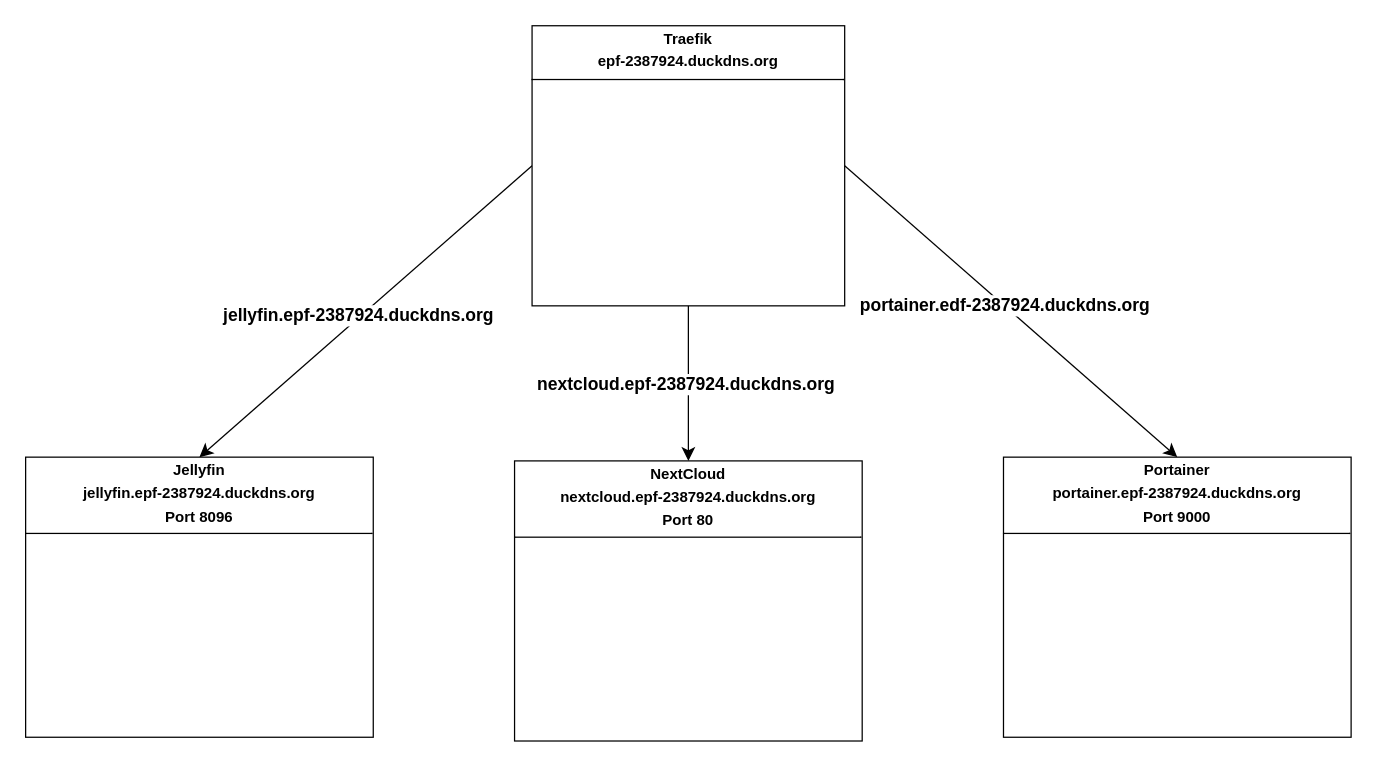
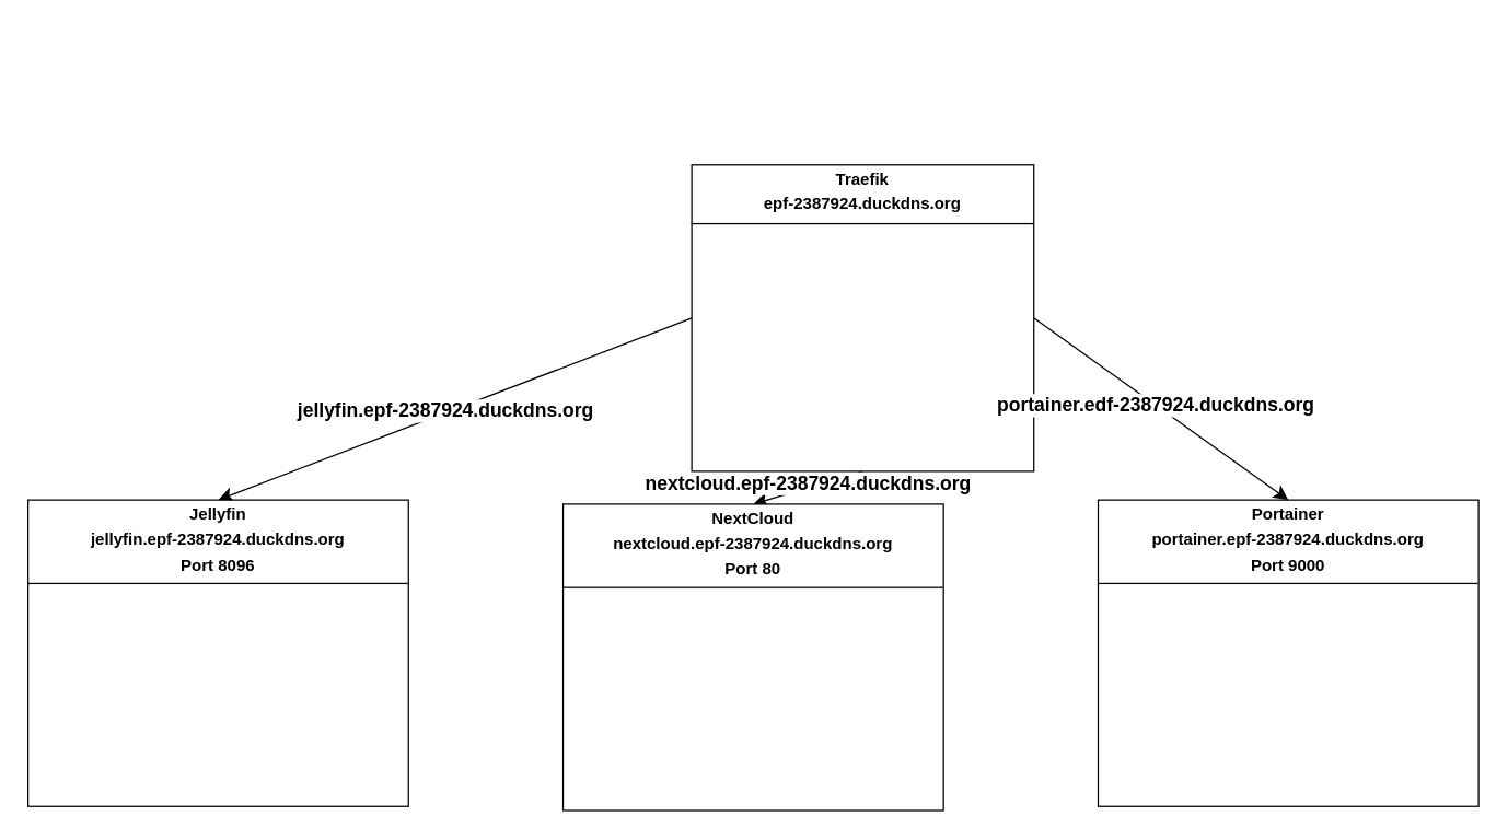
- <mxCell id="6" value="&lt;p style=&quot;margin:0px;margin-top:4px;text-align:center;&quot;&gt;&lt;b&gt;Traefik&lt;/b&gt;&lt;/p&gt;&lt;p style=&quot;margin:0px;margin-top:4px;text-align:center;&quot;&gt;&lt;b&gt;epf-2387924.duckdns.org&lt;/b&gt;&lt;/p&gt;&lt;hr size=&quot;1&quot; style=&quot;border-style:solid;&quot;&gt;&lt;div style=&quot;height:2px;&quot;&gt;&lt;/div&gt;" style="verticalAlign=top;align=left;overflow=fill;html=1;whiteSpace=wrap;" vertex="1" parent="1"><mxGeometry x="425" y="20" width="250" height="224" as="geometry" /></mxCell>
+ <mxCell id="6" value="&lt;p style=&quot;margin:0px;margin-top:4px;text-align:center;&quot;&gt;&lt;b&gt;Traefik&lt;/b&gt;&lt;/p&gt;&lt;p style=&quot;margin:0px;margin-top:4px;text-align:center;&quot;&gt;&lt;b&gt;epf-2387924.duckdns.org&lt;/b&gt;&lt;/p&gt;&lt;hr size=&quot;1&quot; style=&quot;border-style:solid;&quot;&gt;&lt;div style=&quot;height:2px;&quot;&gt;&lt;/div&gt;" style="verticalAlign=top;align=left;overflow=fill;html=1;whiteSpace=wrap;" vertex="1" parent="1"><mxGeometry x="505" y="120" width="250" height="224" as="geometry" /></mxCell>
